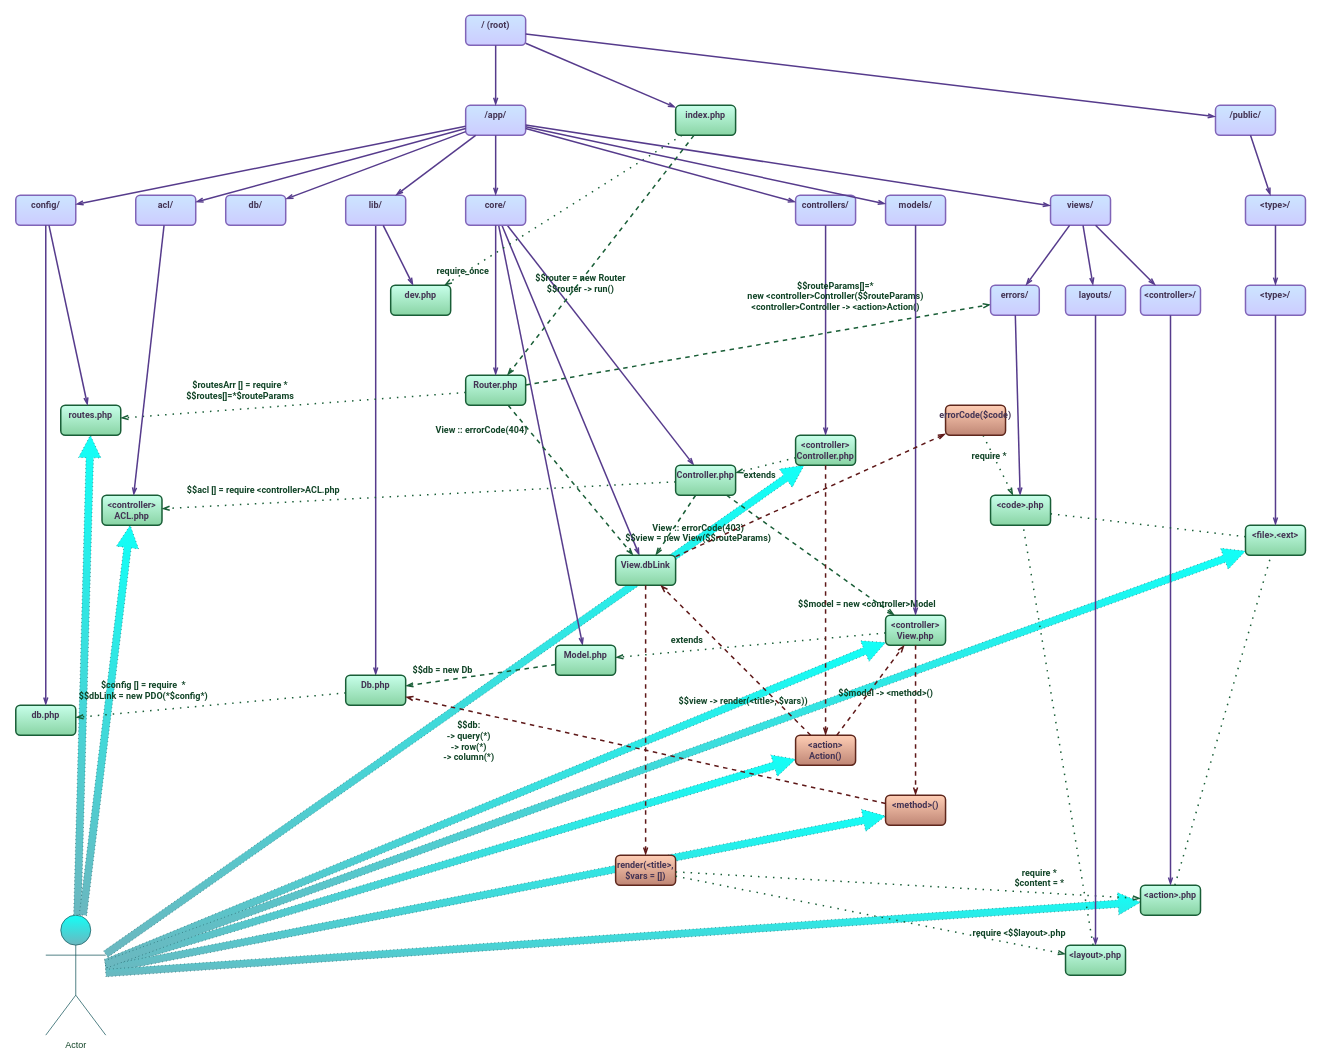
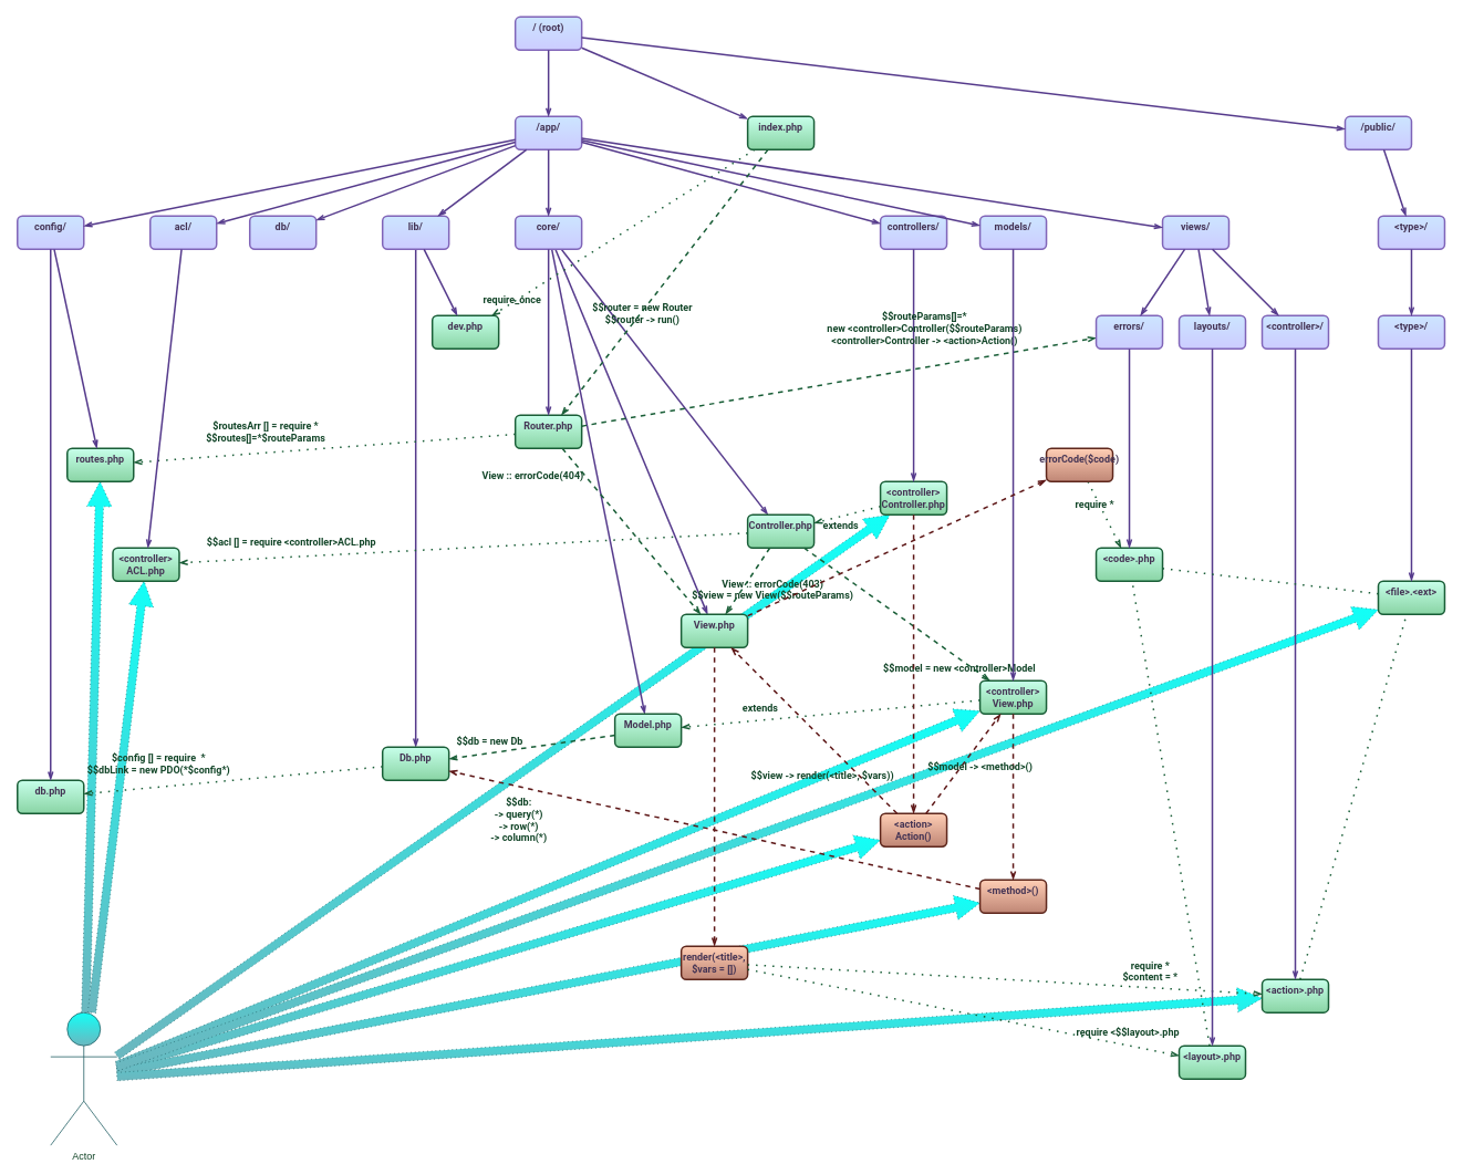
- <mxCell id="57" value="errors/" style="rounded=1;whiteSpace=wrap;html=1;fontFamily=Roboto;verticalAlign=top;fillColor=#CCE5FF;strokeColor=#8064B8;fontColor=#443454;fontStyle=1;startSize=40;strokeWidth=2;comic=0;fontSource=https%3A%2F%2Ffonts.googleapis.com%2Fcss%3Ffamily%3DRoboto;labelBackgroundColor=none;swimlaneFillColor=#B8D7FF;gradientColor=#CCCCFF;" parent="1" vertex="1"><mxGeometry x="1320" y="380" width="65" height="40" as="geometry" /></mxCell>
+ <mxCell id="57" value="errors/" style="rounded=1;whiteSpace=wrap;html=1;fontFamily=Roboto;verticalAlign=top;fillColor=#CCE5FF;strokeColor=#8064B8;fontColor=#443454;fontStyle=1;startSize=40;strokeWidth=2;comic=0;fontSource=https%3A%2F%2Ffonts.googleapis.com%2Fcss%3Ffamily%3DRoboto;labelBackgroundColor=none;swimlaneFillColor=#B8D7FF;gradientColor=#CCCCFF;" parent="1" vertex="1"><mxGeometry x="1320" y="380" width="80" height="40" as="geometry" /></mxCell>
- <mxCell id="52" value="View.dbLink" style="rounded=1;whiteSpace=wrap;html=1;fontFamily=Roboto;verticalAlign=top;fillColor=#C7FFEA;strokeColor=#195E37;fontColor=#443454;fontStyle=1;startSize=40;strokeWidth=2;comic=0;fontSource=https%3A%2F%2Ffonts.googleapis.com%2Fcss%3Ffamily%3DRoboto;labelBackgroundColor=none;swimlaneFillColor=#B8D7FF;gradientColor=#89D4A4;" parent="1" vertex="1"><mxGeometry x="820" y="740" width="80" height="40" as="geometry" /></mxCell>
+ <mxCell id="52" value="View.php" style="rounded=1;whiteSpace=wrap;html=1;fontFamily=Roboto;verticalAlign=top;fillColor=#C7FFEA;strokeColor=#195E37;fontColor=#443454;fontStyle=1;startSize=40;strokeWidth=2;comic=0;fontSource=https%3A%2F%2Ffonts.googleapis.com%2Fcss%3Ffamily%3DRoboto;labelBackgroundColor=none;swimlaneFillColor=#B8D7FF;gradientColor=#89D4A4;" parent="1" vertex="1"><mxGeometry x="820" y="740" width="80" height="40" as="geometry" /></mxCell>
